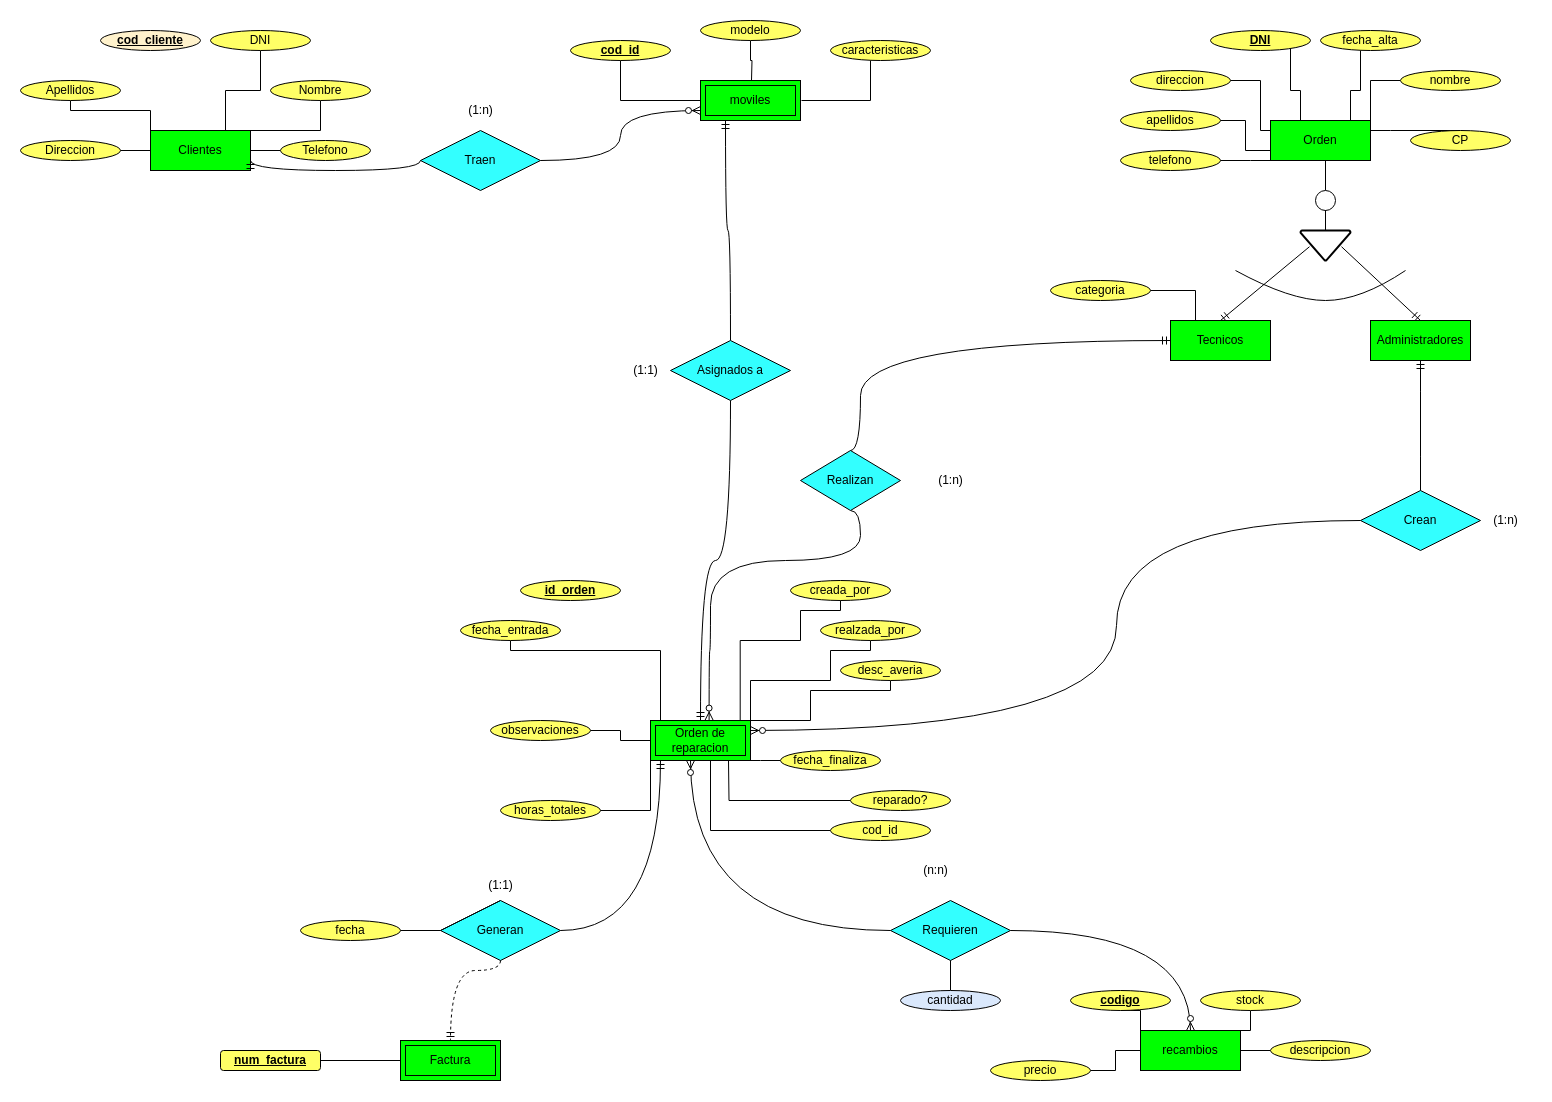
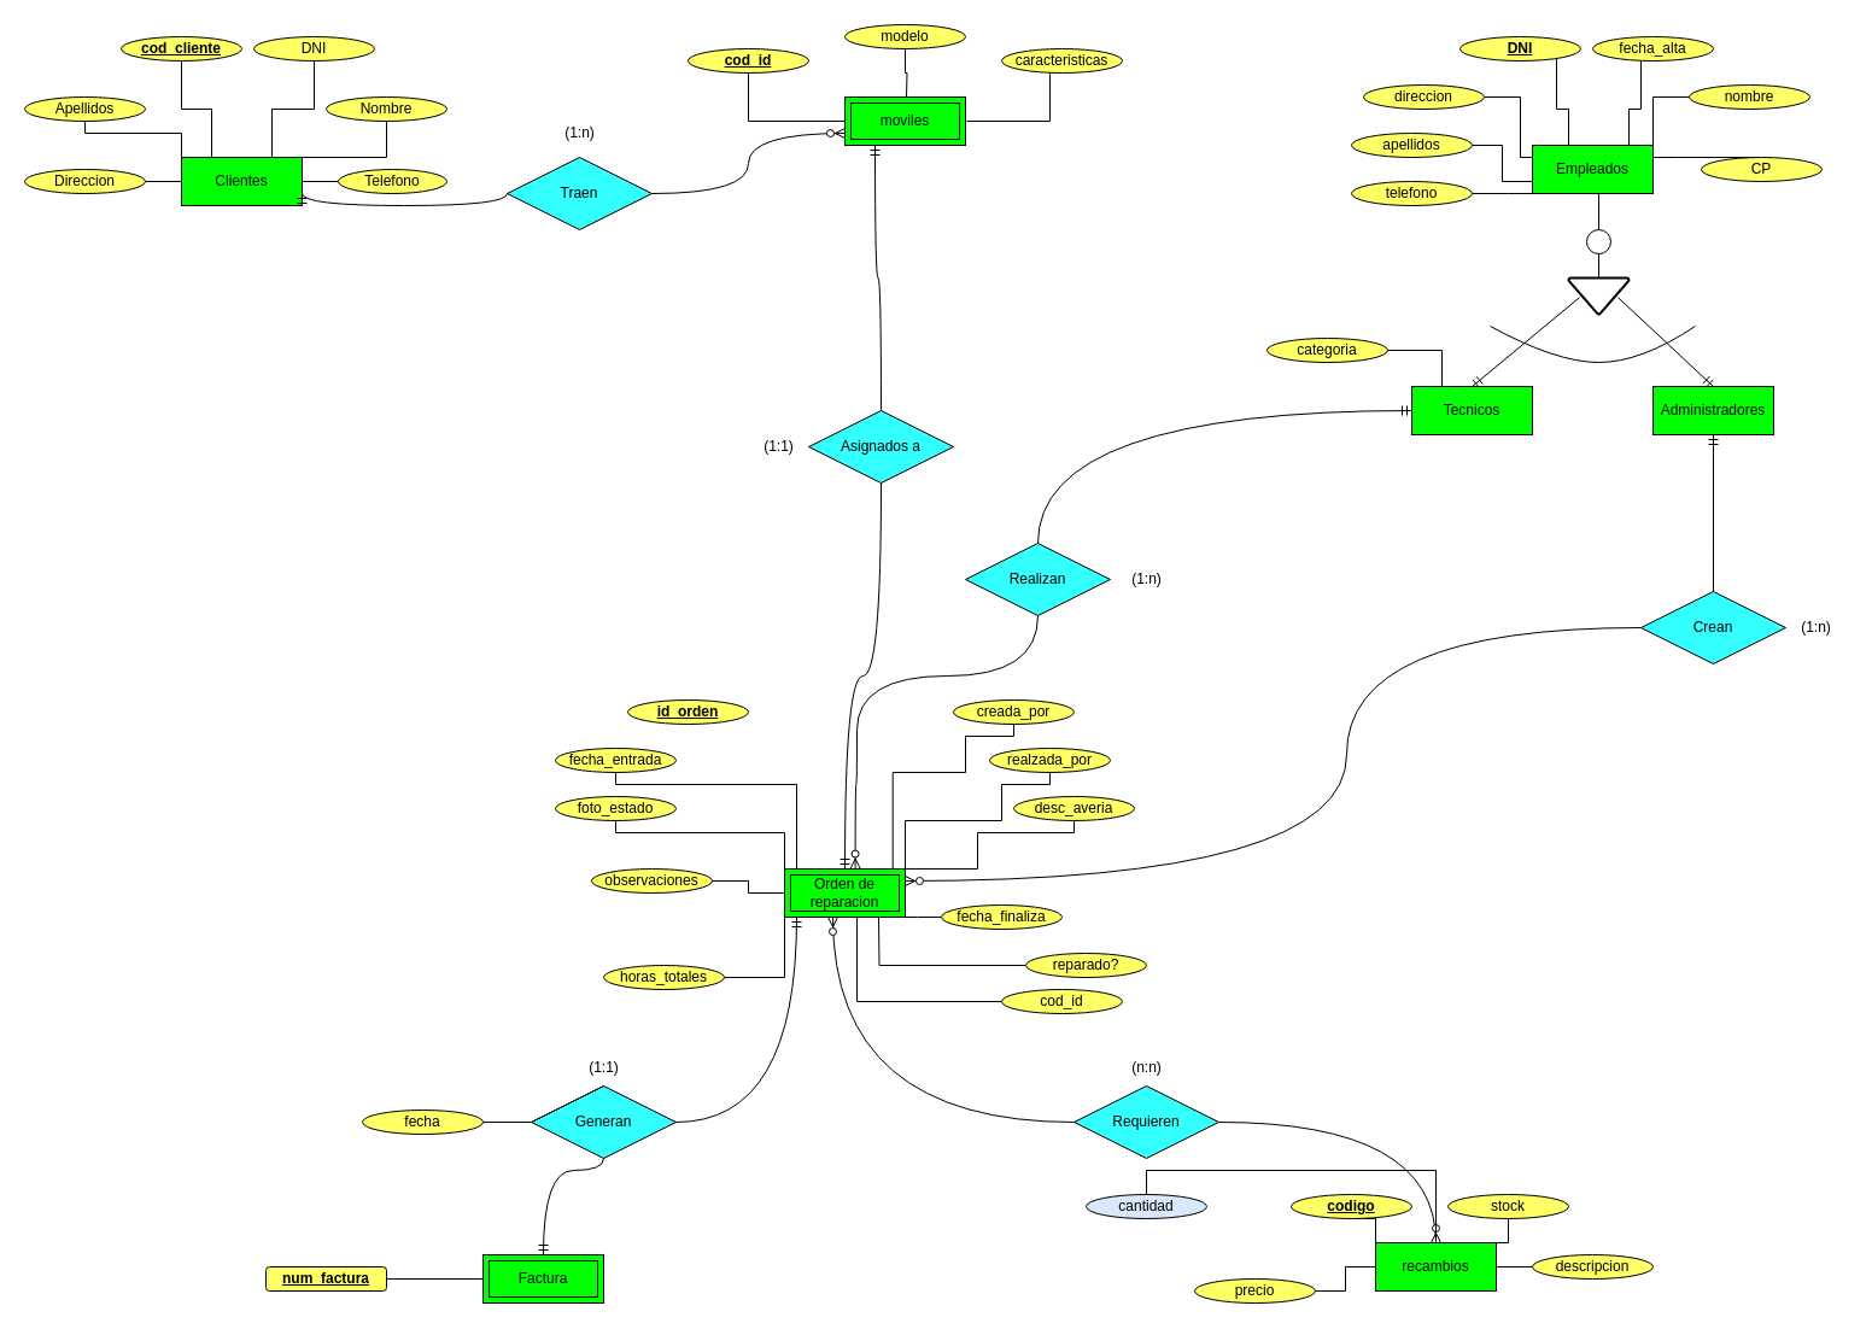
- <mxCell id="8" value="&lt;b&gt;cod_cliente&lt;/b&gt;" style="ellipse;whiteSpace=wrap;html=1;align=center;fontStyle=4;fillColor=#fff2cc;" parent="1" vertex="1"><mxGeometry x="100" y="30" width="100" height="20" as="geometry" /></mxCell>
+ <mxCell id="8" value="&lt;b&gt;cod_cliente&lt;/b&gt;" style="ellipse;whiteSpace=wrap;html=1;align=center;fontStyle=4;fillColor=#FFFF66;" parent="1" vertex="1"><mxGeometry x="100" y="30" width="100" height="20" as="geometry" /></mxCell>
+ <mxCell id="7" style="edgeStyle=orthogonalEdgeStyle;rounded=0;orthogonalLoop=1;jettySize=auto;html=1;endArrow=none;endFill=0;entryX=0.25;entryY=0;entryDx=0;entryDy=0;" parent="1" source="8" target="4" edge="1"><mxGeometry relative="1" as="geometry" /></mxCell>
- <mxCell id="71" value="Orden" style="whiteSpace=wrap;html=1;align=center;fillColor=#00FF00;" parent="1" vertex="1"><mxGeometry x="1270" y="120" width="100" height="40" as="geometry" /></mxCell>
+ <mxCell id="71" value="Empleados" style="whiteSpace=wrap;html=1;align=center;fillColor=#00FF00;" parent="1" vertex="1"><mxGeometry x="1270" y="120" width="100" height="40" as="geometry" /></mxCell>
- <mxCell id="58" value="Realizan" style="shape=rhombus;perimeter=rhombusPerimeter;whiteSpace=wrap;html=1;align=center;fillColor=#33FFFF;" parent="1" vertex="1"><mxGeometry x="800" y="450" width="100" height="60" as="geometry" /></mxCell>
+ <mxCell id="58" value="Realizan" style="shape=rhombus;perimeter=rhombusPerimeter;whiteSpace=wrap;html=1;align=center;fillColor=#33FFFF;" parent="1" vertex="1"><mxGeometry x="800" y="450" width="120" height="60" as="geometry" /></mxCell>
+ <mxCell id="25" value="foto_estado" style="ellipse;whiteSpace=wrap;html=1;align=center;fillColor=#FFFF66;" parent="1" vertex="1"><mxGeometry x="460" y="660" width="100" height="20" as="geometry" /></mxCell>
+ <mxCell id="24" style="edgeStyle=orthogonalEdgeStyle;rounded=0;orthogonalLoop=1;jettySize=auto;html=1;entryX=0;entryY=0;entryDx=0;entryDy=0;endArrow=none;endFill=0;" parent="1" source="25" target="52" edge="1"><mxGeometry relative="1" as="geometry"><Array as="points"><mxPoint x="510" y="690" /><mxPoint x="650" y="690" /></Array><mxPoint x="646" y="720" as="targetPoint" /></mxGeometry></mxCell>
- <mxCell id="108" value="(n:n)" style="text;html=1;align=center;verticalAlign=middle;resizable=0;points=[];autosize=1;strokeColor=none;fillColor=none;" vertex="1" parent="1"><mxGeometry x="910" y="855" width="50" height="30" as="geometry" /></mxCell>
+ <mxCell id="108" value="(n:n)" style="text;html=1;align=center;verticalAlign=middle;resizable=0;points=[];autosize=1;strokeColor=none;fillColor=none;" vertex="1" parent="1"><mxGeometry x="925" y="870" width="50" height="30" as="geometry" /></mxCell>
- <mxCell id="68" value="" style="edgeStyle=orthogonalEdgeStyle;rounded=0;orthogonalLoop=1;jettySize=auto;html=1;endArrow=none;endFill=0;entryX=0.5;entryY=1;entryDx=0;entryDy=0;exitX=0.5;exitY=0;exitDx=0;exitDy=0;" parent="1" source="69" target="60" edge="1"><mxGeometry relative="1" as="geometry" /></mxCell>
+ <mxCell id="68" value="" style="edgeStyle=orthogonalEdgeStyle;rounded=0;orthogonalLoop=1;jettySize=auto;html=1;endArrow=none;endFill=0;exitX=0.5;exitY=0;exitDx=0;exitDy=0;" parent="1" source="69" target="38" edge="1"><mxGeometry relative="1" as="geometry" /></mxCell>
- <mxCell id="103" value="" style="edgeStyle=orthogonalEdgeStyle;fontSize=12;html=1;endArrow=ERmandOne;rounded=0;curved=1;entryX=0.5;entryY=0;entryDx=0;entryDy=0;exitX=0.5;exitY=1;exitDx=0;exitDy=0;dashed=1;" edge="1" parent="1" source="64" target="53"><mxGeometry width="100" height="100" relative="1" as="geometry"><mxPoint x="600" y="1090" as="sourcePoint" /><mxPoint x="600" y="920" as="targetPoint" /><Array as="points"><mxPoint x="500" y="970" /><mxPoint x="450" y="970" /></Array></mxGeometry></mxCell>
+ <mxCell id="103" value="" style="edgeStyle=orthogonalEdgeStyle;fontSize=12;html=1;endArrow=ERmandOne;rounded=0;curved=1;entryX=0.5;entryY=0;entryDx=0;entryDy=0;exitX=0.5;exitY=1;exitDx=0;exitDy=0;" edge="1" parent="1" source="64" target="53"><mxGeometry width="100" height="100" relative="1" as="geometry"><mxPoint x="600" y="1090" as="sourcePoint" /><mxPoint x="600" y="920" as="targetPoint" /><Array as="points"><mxPoint x="500" y="970" /><mxPoint x="450" y="970" /></Array></mxGeometry></mxCell>
